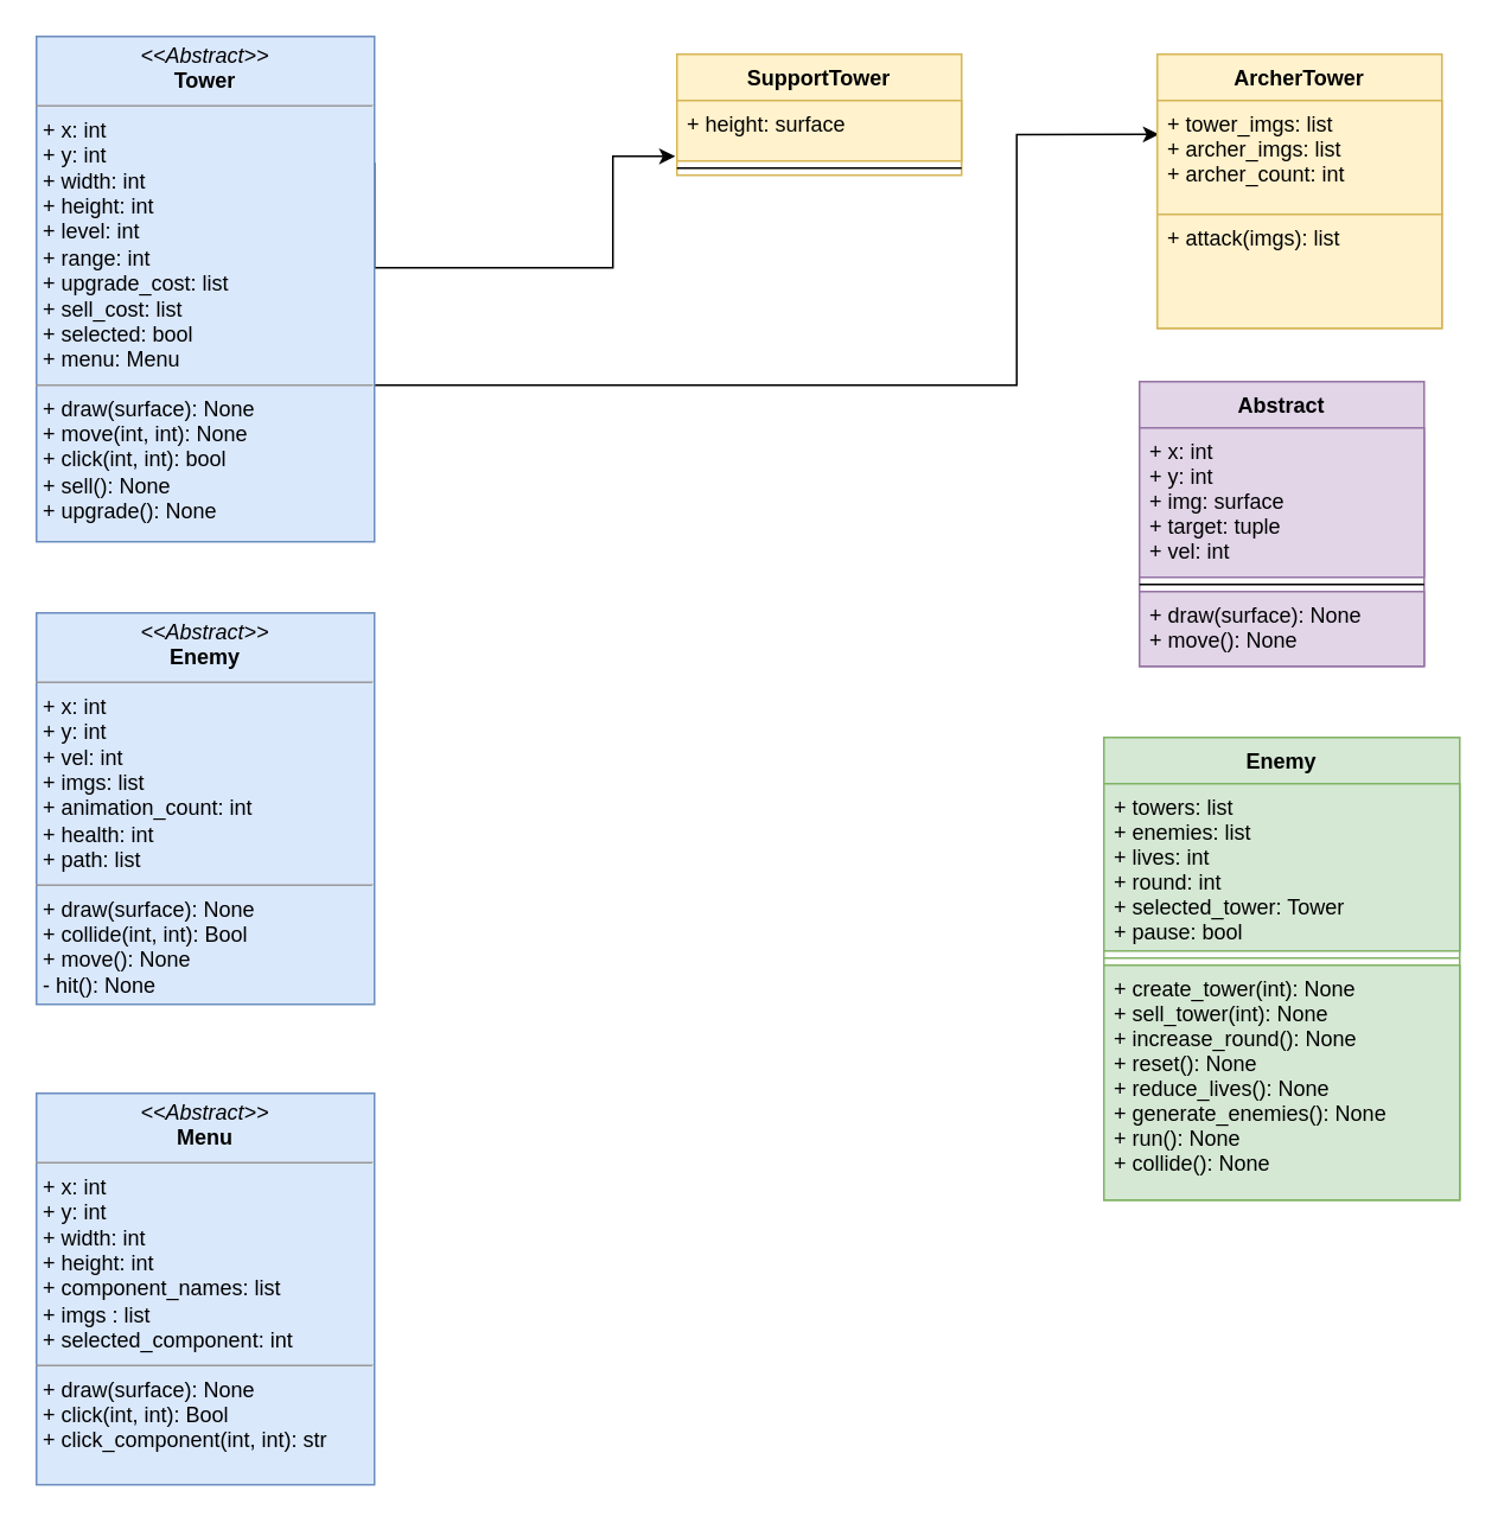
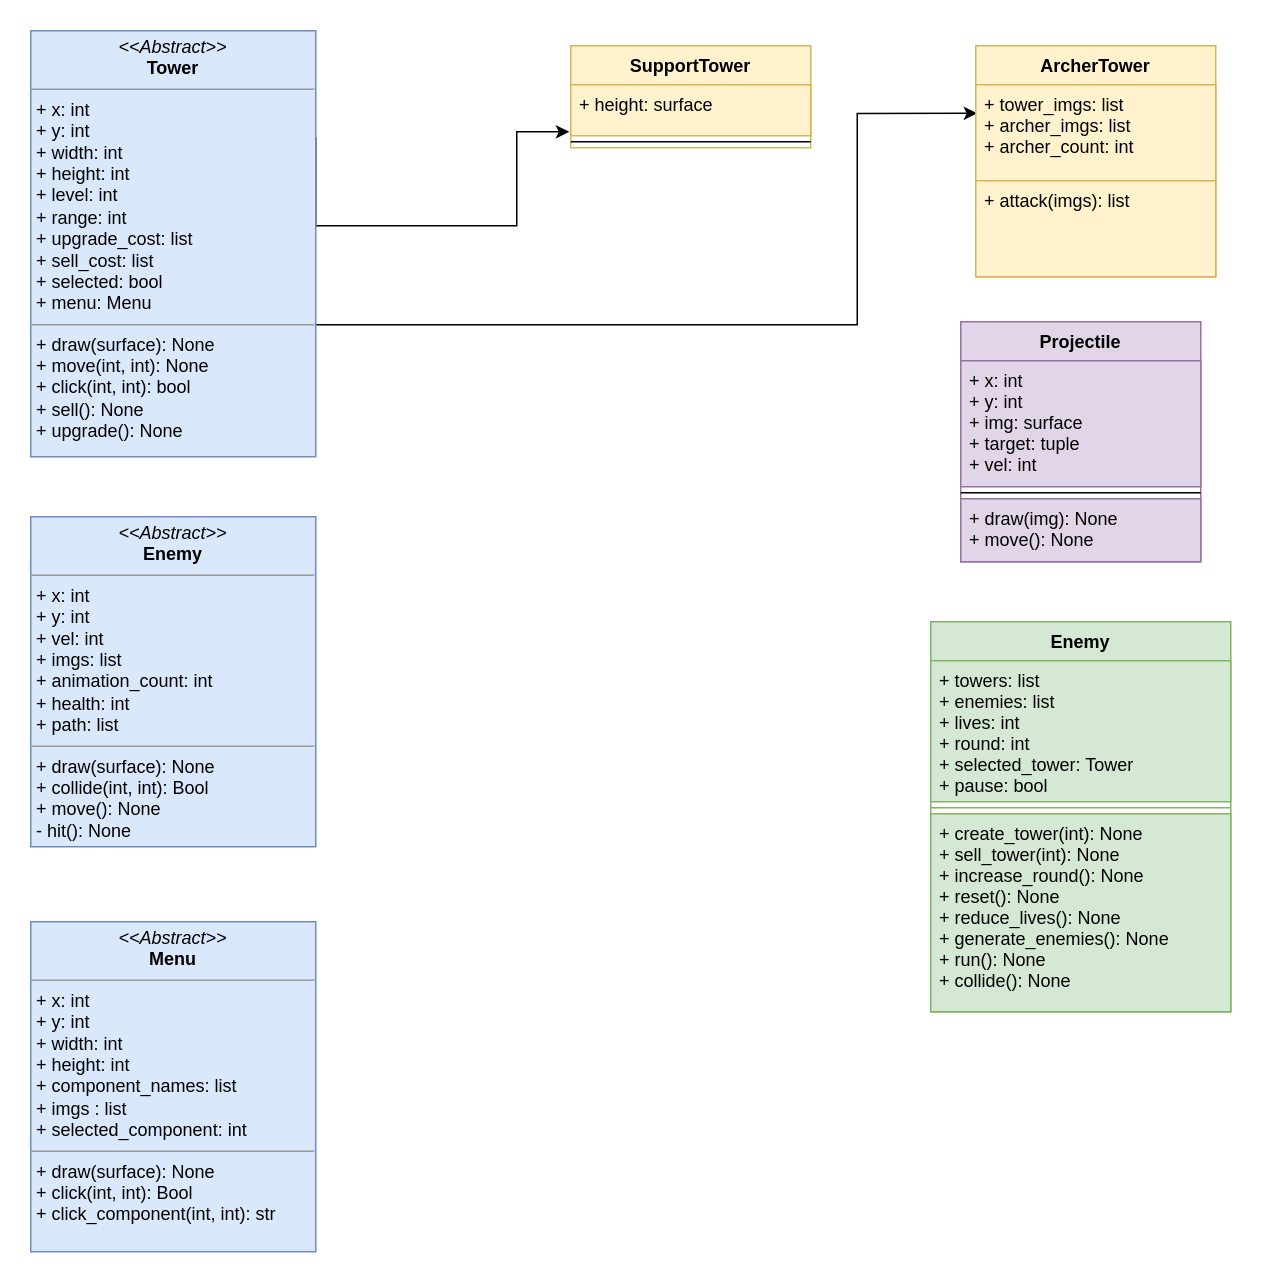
- <mxCell id="17" value="Abstract" style="swimlane;fontStyle=1;align=center;verticalAlign=top;childLayout=stackLayout;horizontal=1;startSize=26;horizontalStack=0;resizeParent=1;resizeParentMax=0;resizeLast=0;collapsible=1;marginBottom=0;fillColor=#e1d5e7;strokeColor=#9673a6;" parent="1" vertex="1"><mxGeometry x="640" y="214" width="160" height="160" as="geometry"><mxRectangle y="26" width="160" height="26" as="alternateBounds" /></mxGeometry></mxCell>
+ <mxCell id="17" value="Projectile" style="swimlane;fontStyle=1;align=center;verticalAlign=top;childLayout=stackLayout;horizontal=1;startSize=26;horizontalStack=0;resizeParent=1;resizeParentMax=0;resizeLast=0;collapsible=1;marginBottom=0;fillColor=#e1d5e7;strokeColor=#9673a6;" parent="1" vertex="1"><mxGeometry x="640" y="214" width="160" height="160" as="geometry"><mxRectangle y="26" width="160" height="26" as="alternateBounds" /></mxGeometry></mxCell>
- <mxCell id="20" value="+ draw(surface): None&#10;+ move(): None&#10;" style="text;strokeColor=#9673a6;fillColor=#e1d5e7;align=left;verticalAlign=top;spacingLeft=4;spacingRight=4;overflow=hidden;rotatable=0;points=[[0,0.5],[1,0.5]];portConstraint=eastwest;" parent="17" vertex="1"><mxGeometry y="118" width="160" height="42" as="geometry" /></mxCell>
+ <mxCell id="20" value="+ draw(img): None&#10;+ move(): None&#10;" style="text;strokeColor=#9673a6;fillColor=#e1d5e7;align=left;verticalAlign=top;spacingLeft=4;spacingRight=4;overflow=hidden;rotatable=0;points=[[0,0.5],[1,0.5]];portConstraint=eastwest;" parent="17" vertex="1"><mxGeometry y="118" width="160" height="42" as="geometry" /></mxCell>
